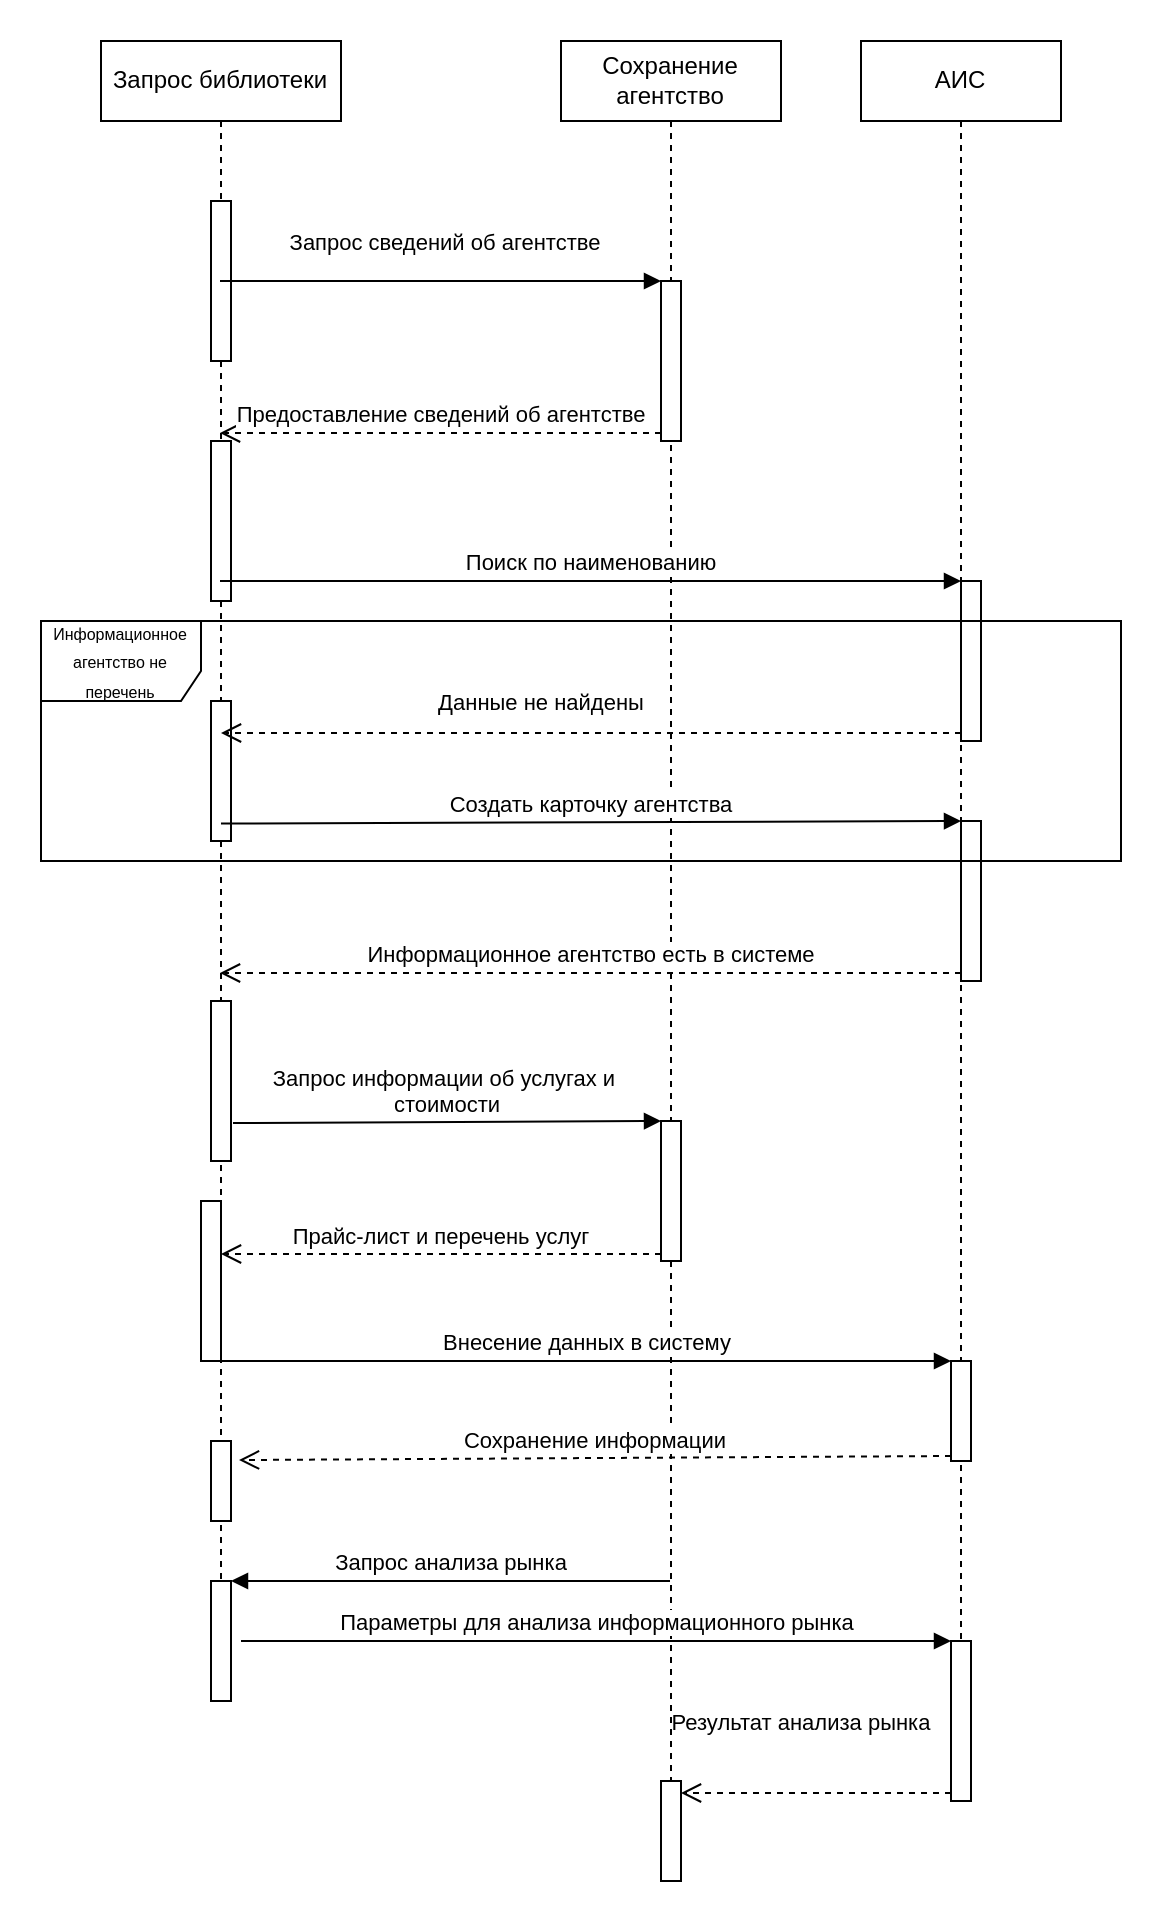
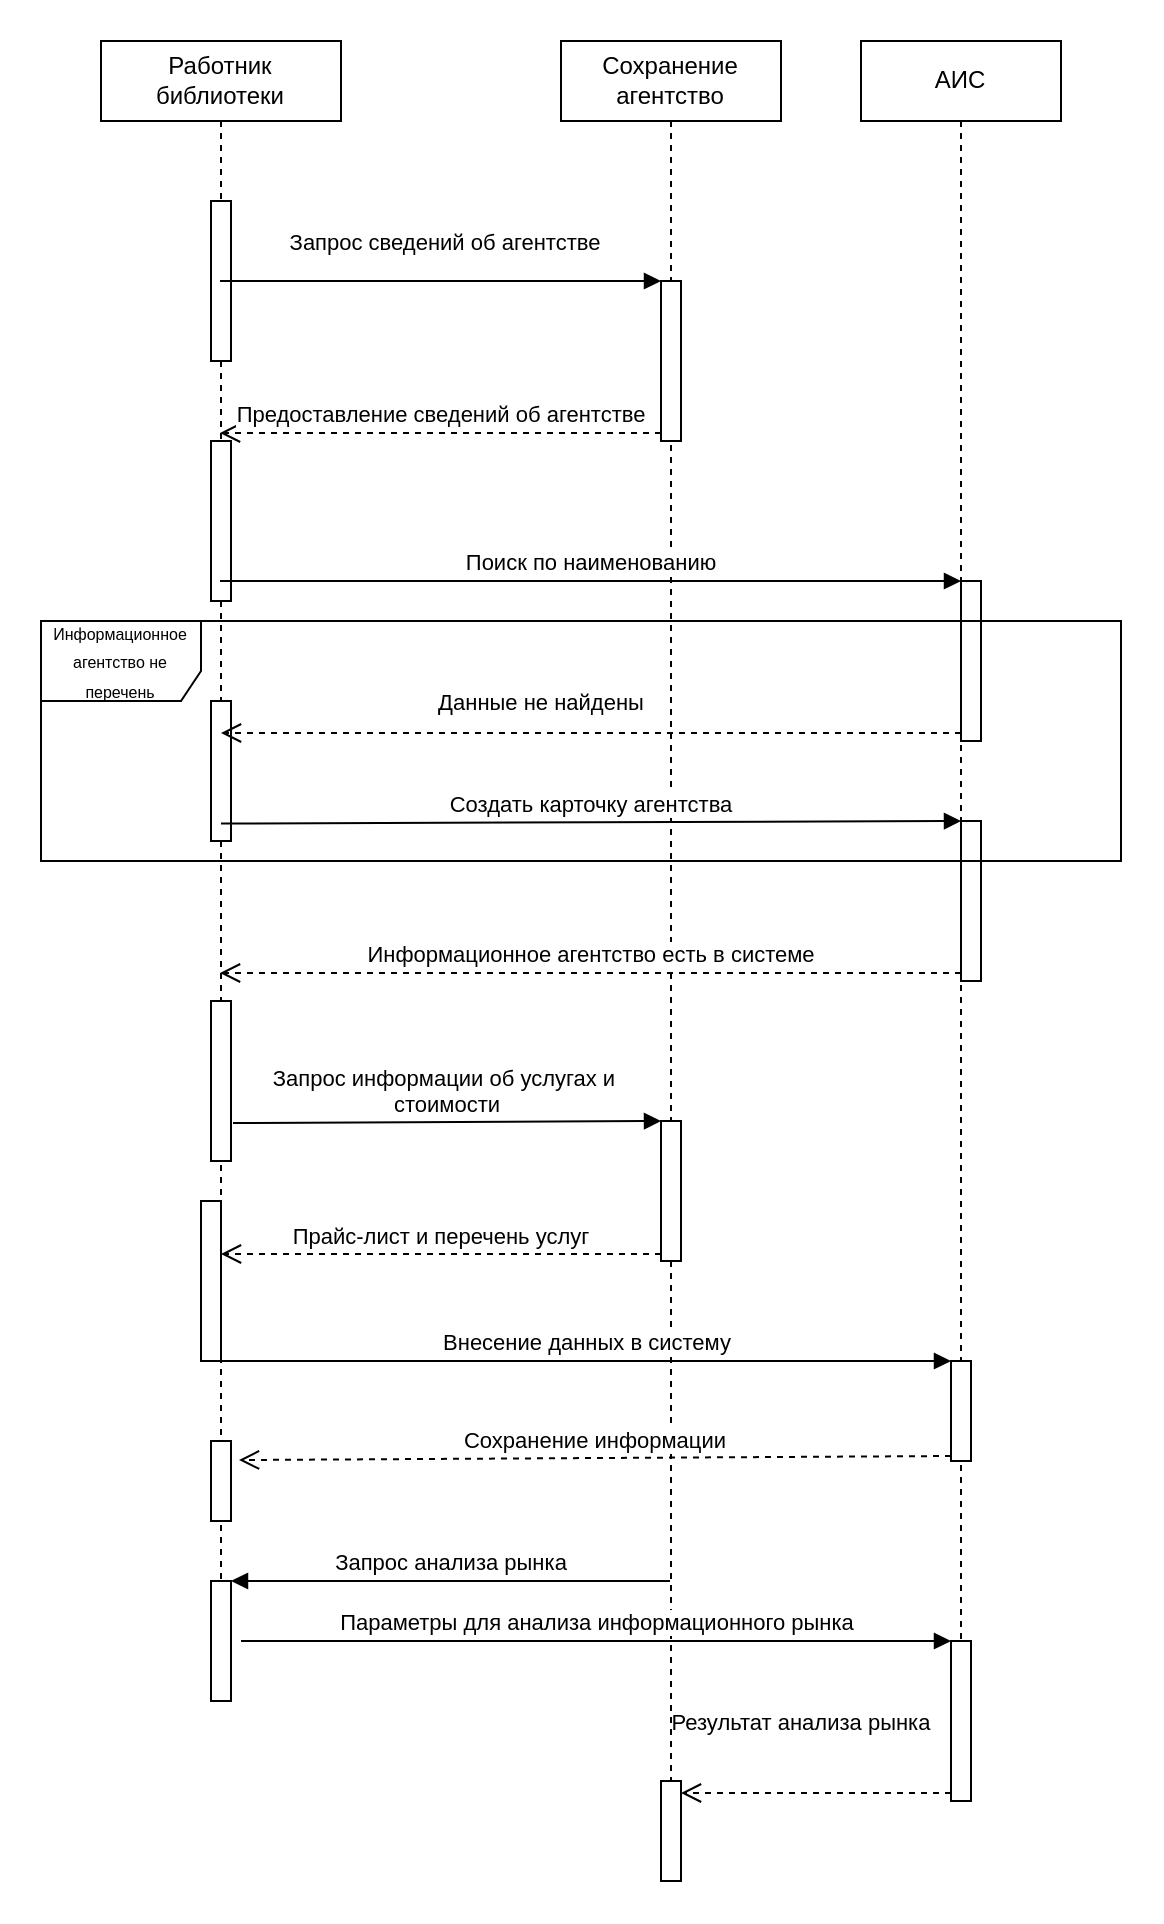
- <mxCell id="2" value="Запрос библиотеки" style="shape=umlLifeline;perimeter=lifelinePerimeter;whiteSpace=wrap;html=1;container=1;collapsible=0;recursiveResize=0;outlineConnect=0;" vertex="1" parent="1"><mxGeometry x="50" y="20" width="120" height="830" as="geometry" /></mxCell>
+ <mxCell id="2" value="Работник библиотеки" style="shape=umlLifeline;perimeter=lifelinePerimeter;whiteSpace=wrap;html=1;container=1;collapsible=0;recursiveResize=0;outlineConnect=0;" vertex="1" parent="1"><mxGeometry x="50" y="20" width="120" height="830" as="geometry" /></mxCell>
